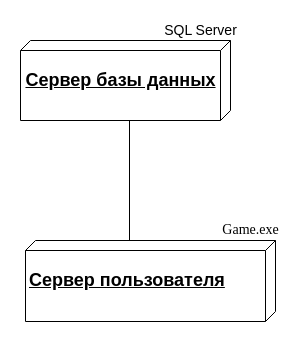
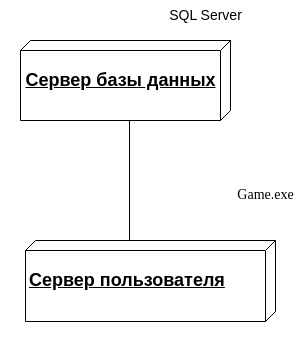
- <mxCell id="4" value="&lt;font style=&quot;font-size: 14px&quot;&gt;SQL Server&lt;/font&gt;" style="text;html=1;align=center;verticalAlign=middle;resizable=0;points=[];autosize=1;strokeColor=none;fillColor=none;" parent="1" vertex="1"><mxGeometry x="155" y="20" width="90" height="20" as="geometry" /></mxCell>
+ <mxCell id="4" value="&lt;font style=&quot;font-size: 14px&quot;&gt;SQL Server&lt;/font&gt;" style="text;html=1;align=center;verticalAlign=middle;resizable=0;points=[];autosize=1;strokeColor=none;fillColor=none;" parent="1" vertex="1"><mxGeometry x="160" y="5" width="90" height="20" as="geometry" /></mxCell>
- <mxCell id="5" value="&lt;font style=&quot;font-size: 14px&quot;&gt;Game.exe&lt;br&gt;&lt;/font&gt;" style="text;html=1;align=center;verticalAlign=middle;resizable=0;points=[];autosize=1;strokeColor=none;fillColor=none;fontFamily=Times New Roman;" parent="1" vertex="1"><mxGeometry x="215" y="220" width="70" height="20" as="geometry" /></mxCell>
+ <mxCell id="5" value="&lt;font style=&quot;font-size: 14px&quot;&gt;Game.exe&lt;br&gt;&lt;/font&gt;" style="text;html=1;align=center;verticalAlign=middle;resizable=0;points=[];autosize=1;strokeColor=none;fillColor=none;fontFamily=Times New Roman;" parent="1" vertex="1"><mxGeometry x="230" y="185" width="70" height="20" as="geometry" /></mxCell>
